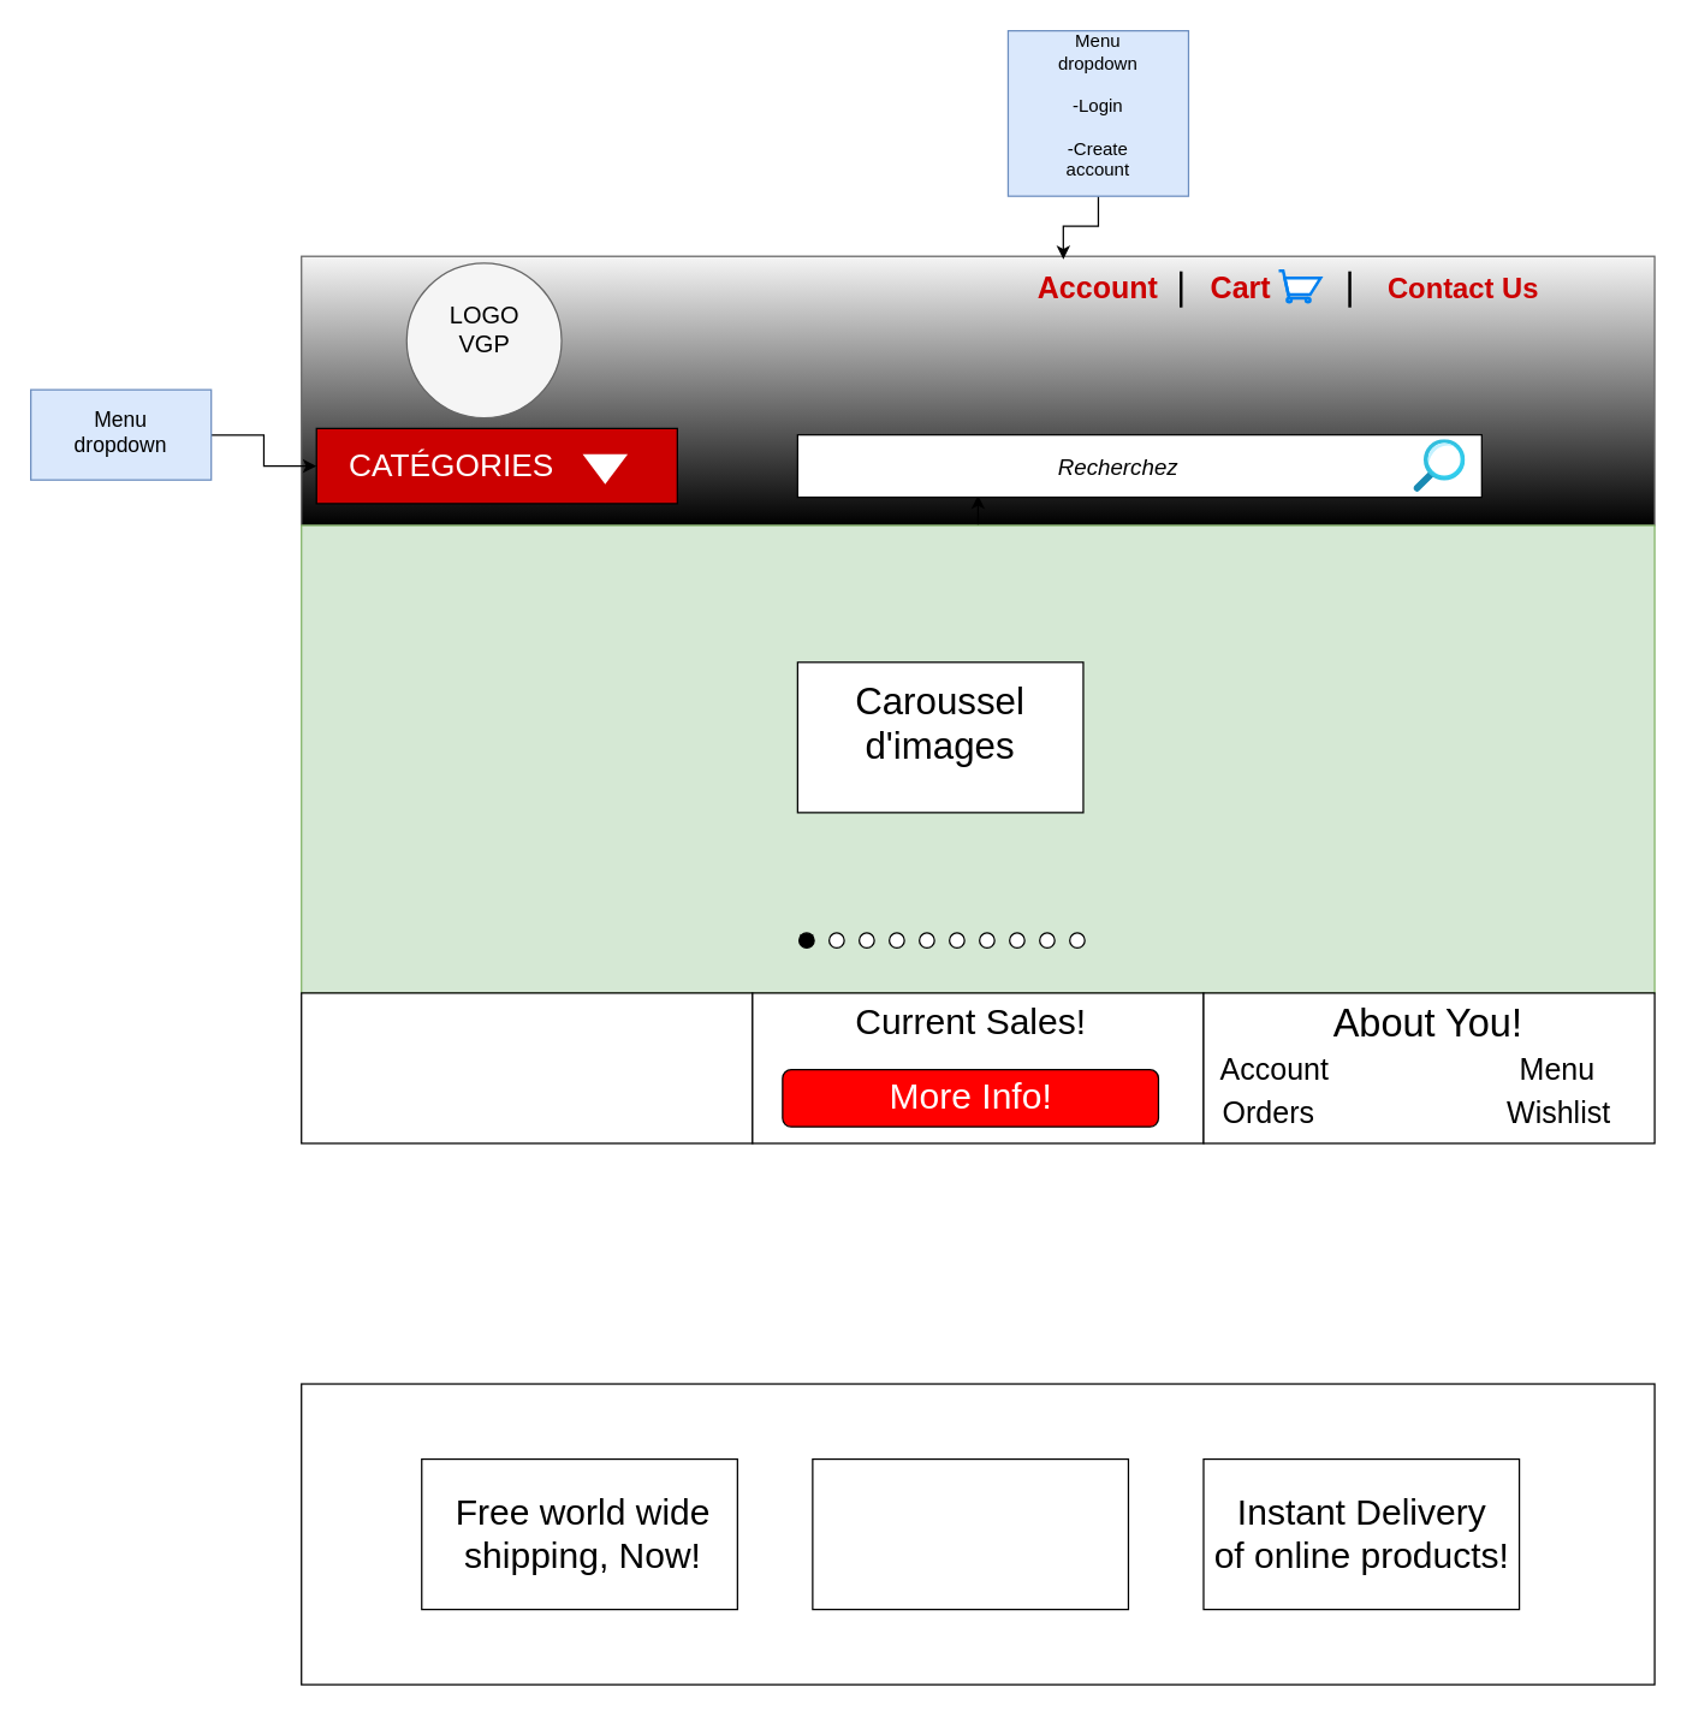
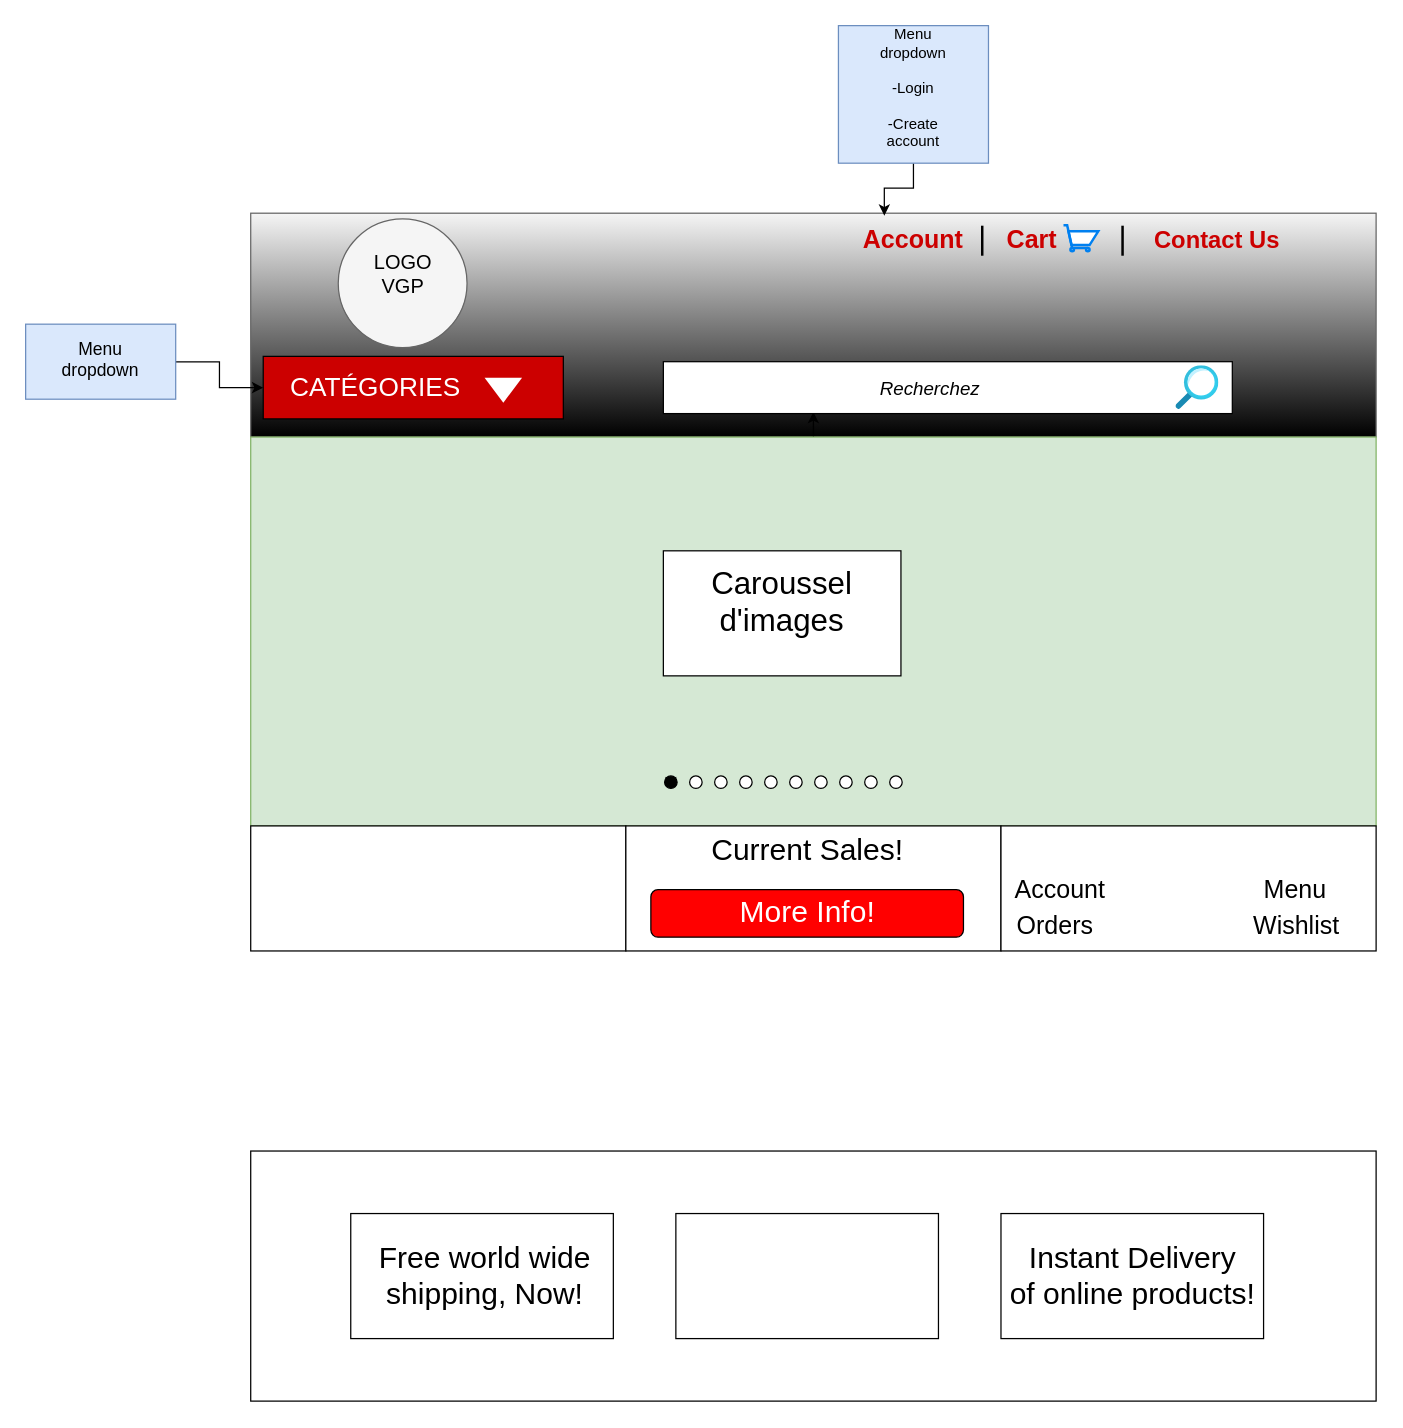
- <mxCell id="31" value="&lt;font style=&quot;font-size: 26px&quot;&gt;About You!&lt;/font&gt;" style="text;html=1;resizable=0;autosize=1;align=center;verticalAlign=middle;points=[];fillColor=none;strokeColor=none;rounded=0;" vertex="1" parent="1"><mxGeometry x="879.46" y="670" width="140" height="20" as="geometry" /></mxCell>
